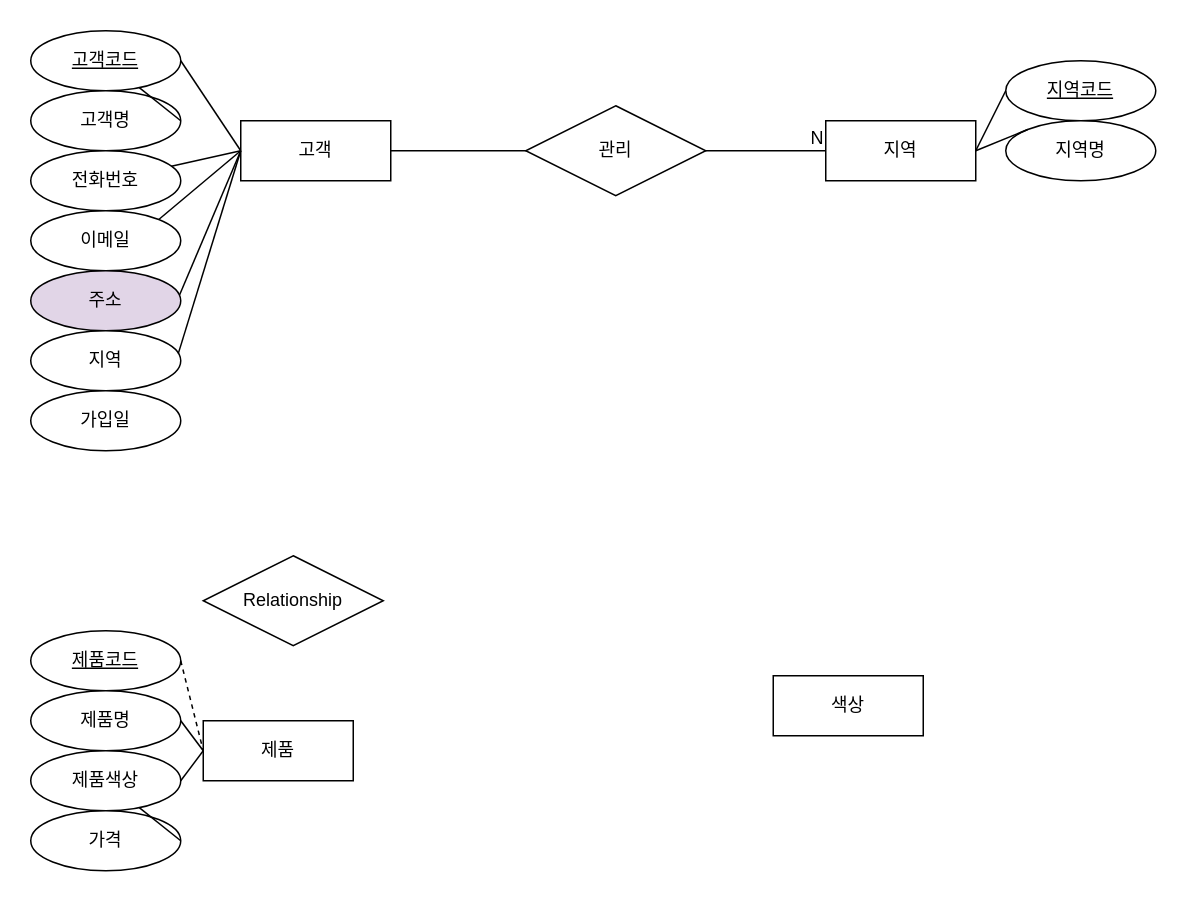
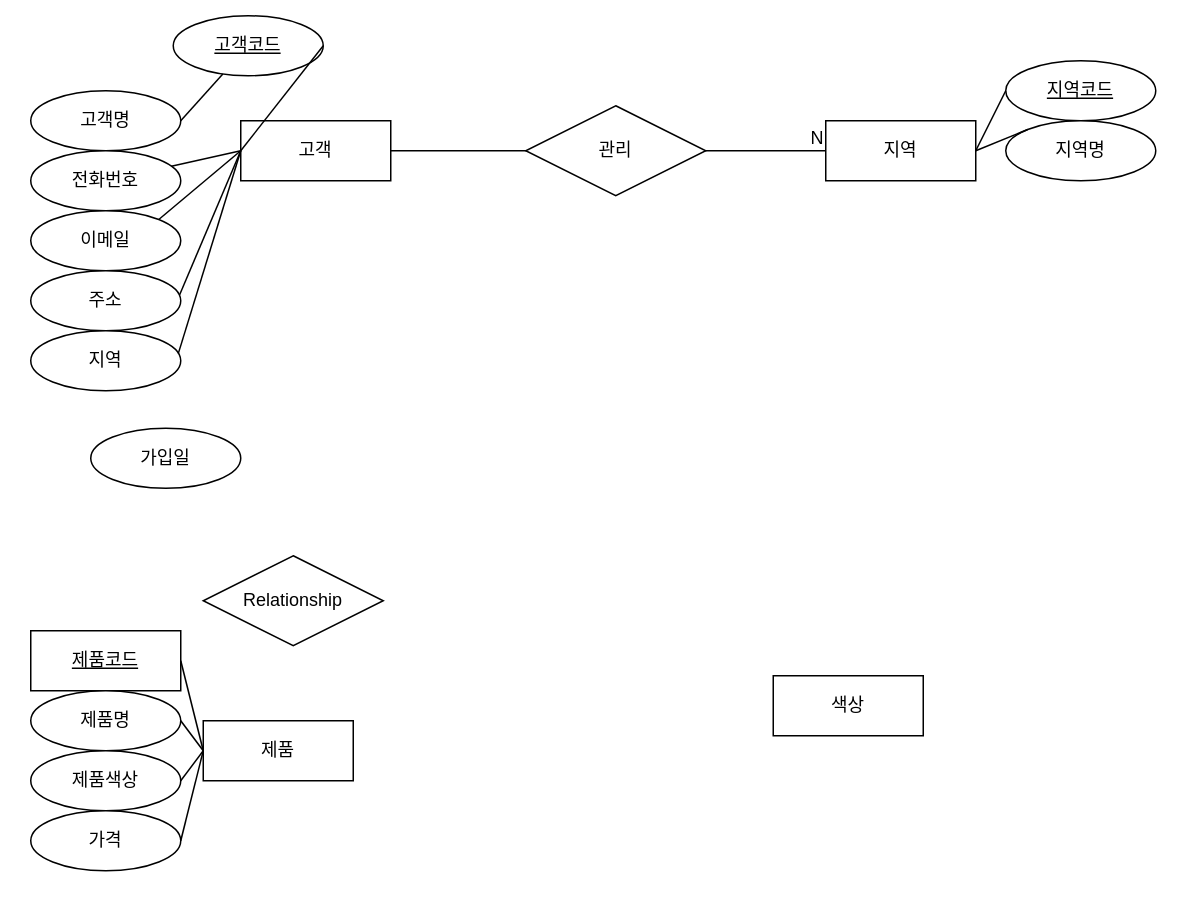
- <mxCell id="3" value="고객코드" style="ellipse;whiteSpace=wrap;html=1;align=center;fontStyle=4;" vertex="1" parent="1"><mxGeometry x="20" y="20" width="100" height="40" as="geometry" /></mxCell>
+ <mxCell id="3" value="고객코드" style="ellipse;whiteSpace=wrap;html=1;align=center;fontStyle=4;" vertex="1" parent="1"><mxGeometry x="115" y="10" width="100" height="40" as="geometry" /></mxCell>
- <mxCell id="7" value="주소" style="ellipse;whiteSpace=wrap;html=1;align=center;fillColor=#e1d5e7;" vertex="1" parent="1"><mxGeometry x="20" y="180" width="100" height="40" as="geometry" /></mxCell>
+ <mxCell id="7" value="주소" style="ellipse;whiteSpace=wrap;html=1;align=center;" vertex="1" parent="1"><mxGeometry x="20" y="180" width="100" height="40" as="geometry" /></mxCell>
- <mxCell id="9" value="가입일" style="ellipse;whiteSpace=wrap;html=1;align=center;" vertex="1" parent="1"><mxGeometry x="20" y="260" width="100" height="40" as="geometry" /></mxCell>
+ <mxCell id="9" value="가입일" style="ellipse;whiteSpace=wrap;html=1;align=center;" vertex="1" parent="1"><mxGeometry x="60" y="285" width="100" height="40" as="geometry" /></mxCell>
- <mxCell id="26" value="제품코드" style="ellipse;whiteSpace=wrap;html=1;align=center;fontStyle=4;" vertex="1" parent="1"><mxGeometry x="20" y="420" width="100" height="40" as="geometry" /></mxCell>
+ <mxCell id="26" value="제품코드" style="whiteSpace=wrap;html=1;align=center;fontStyle=4;rounded=0;" vertex="1" parent="1"><mxGeometry x="20" y="420" width="100" height="40" as="geometry" /></mxCell>
- <mxCell id="30" value="" style="endArrow=none;html=1;rounded=0;exitX=1;exitY=0.5;exitDx=0;exitDy=0;entryX=0;entryY=0.5;entryDx=0;entryDy=0;dashed=1;" edge="1" parent="1" source="26" target="13"><mxGeometry relative="1" as="geometry"><mxPoint x="70" y="500" as="sourcePoint" /><mxPoint x="230" y="500" as="targetPoint" /></mxGeometry></mxCell>
+ <mxCell id="30" value="" style="endArrow=none;html=1;rounded=0;exitX=1;exitY=0.5;exitDx=0;exitDy=0;entryX=0;entryY=0.5;entryDx=0;entryDy=0;" edge="1" parent="1" source="26" target="13"><mxGeometry relative="1" as="geometry"><mxPoint x="70" y="500" as="sourcePoint" /><mxPoint x="230" y="500" as="targetPoint" /></mxGeometry></mxCell>
- <mxCell id="33" value="" style="endArrow=none;html=1;rounded=0;exitX=1;exitY=0.5;exitDx=0;exitDy=0;" edge="1" parent="1" source="29" target="28"><mxGeometry relative="1" as="geometry"><mxPoint x="130" y="530" as="sourcePoint" /><mxPoint x="170" y="510" as="targetPoint" /></mxGeometry></mxCell>
+ <mxCell id="33" value="" style="endArrow=none;html=1;rounded=0;exitX=1;exitY=0.5;exitDx=0;exitDy=0;entryX=0;entryY=0.5;entryDx=0;entryDy=0;" edge="1" parent="1" source="29" target="13"><mxGeometry relative="1" as="geometry"><mxPoint x="130" y="530" as="sourcePoint" /><mxPoint x="170" y="510" as="targetPoint" /></mxGeometry></mxCell>
